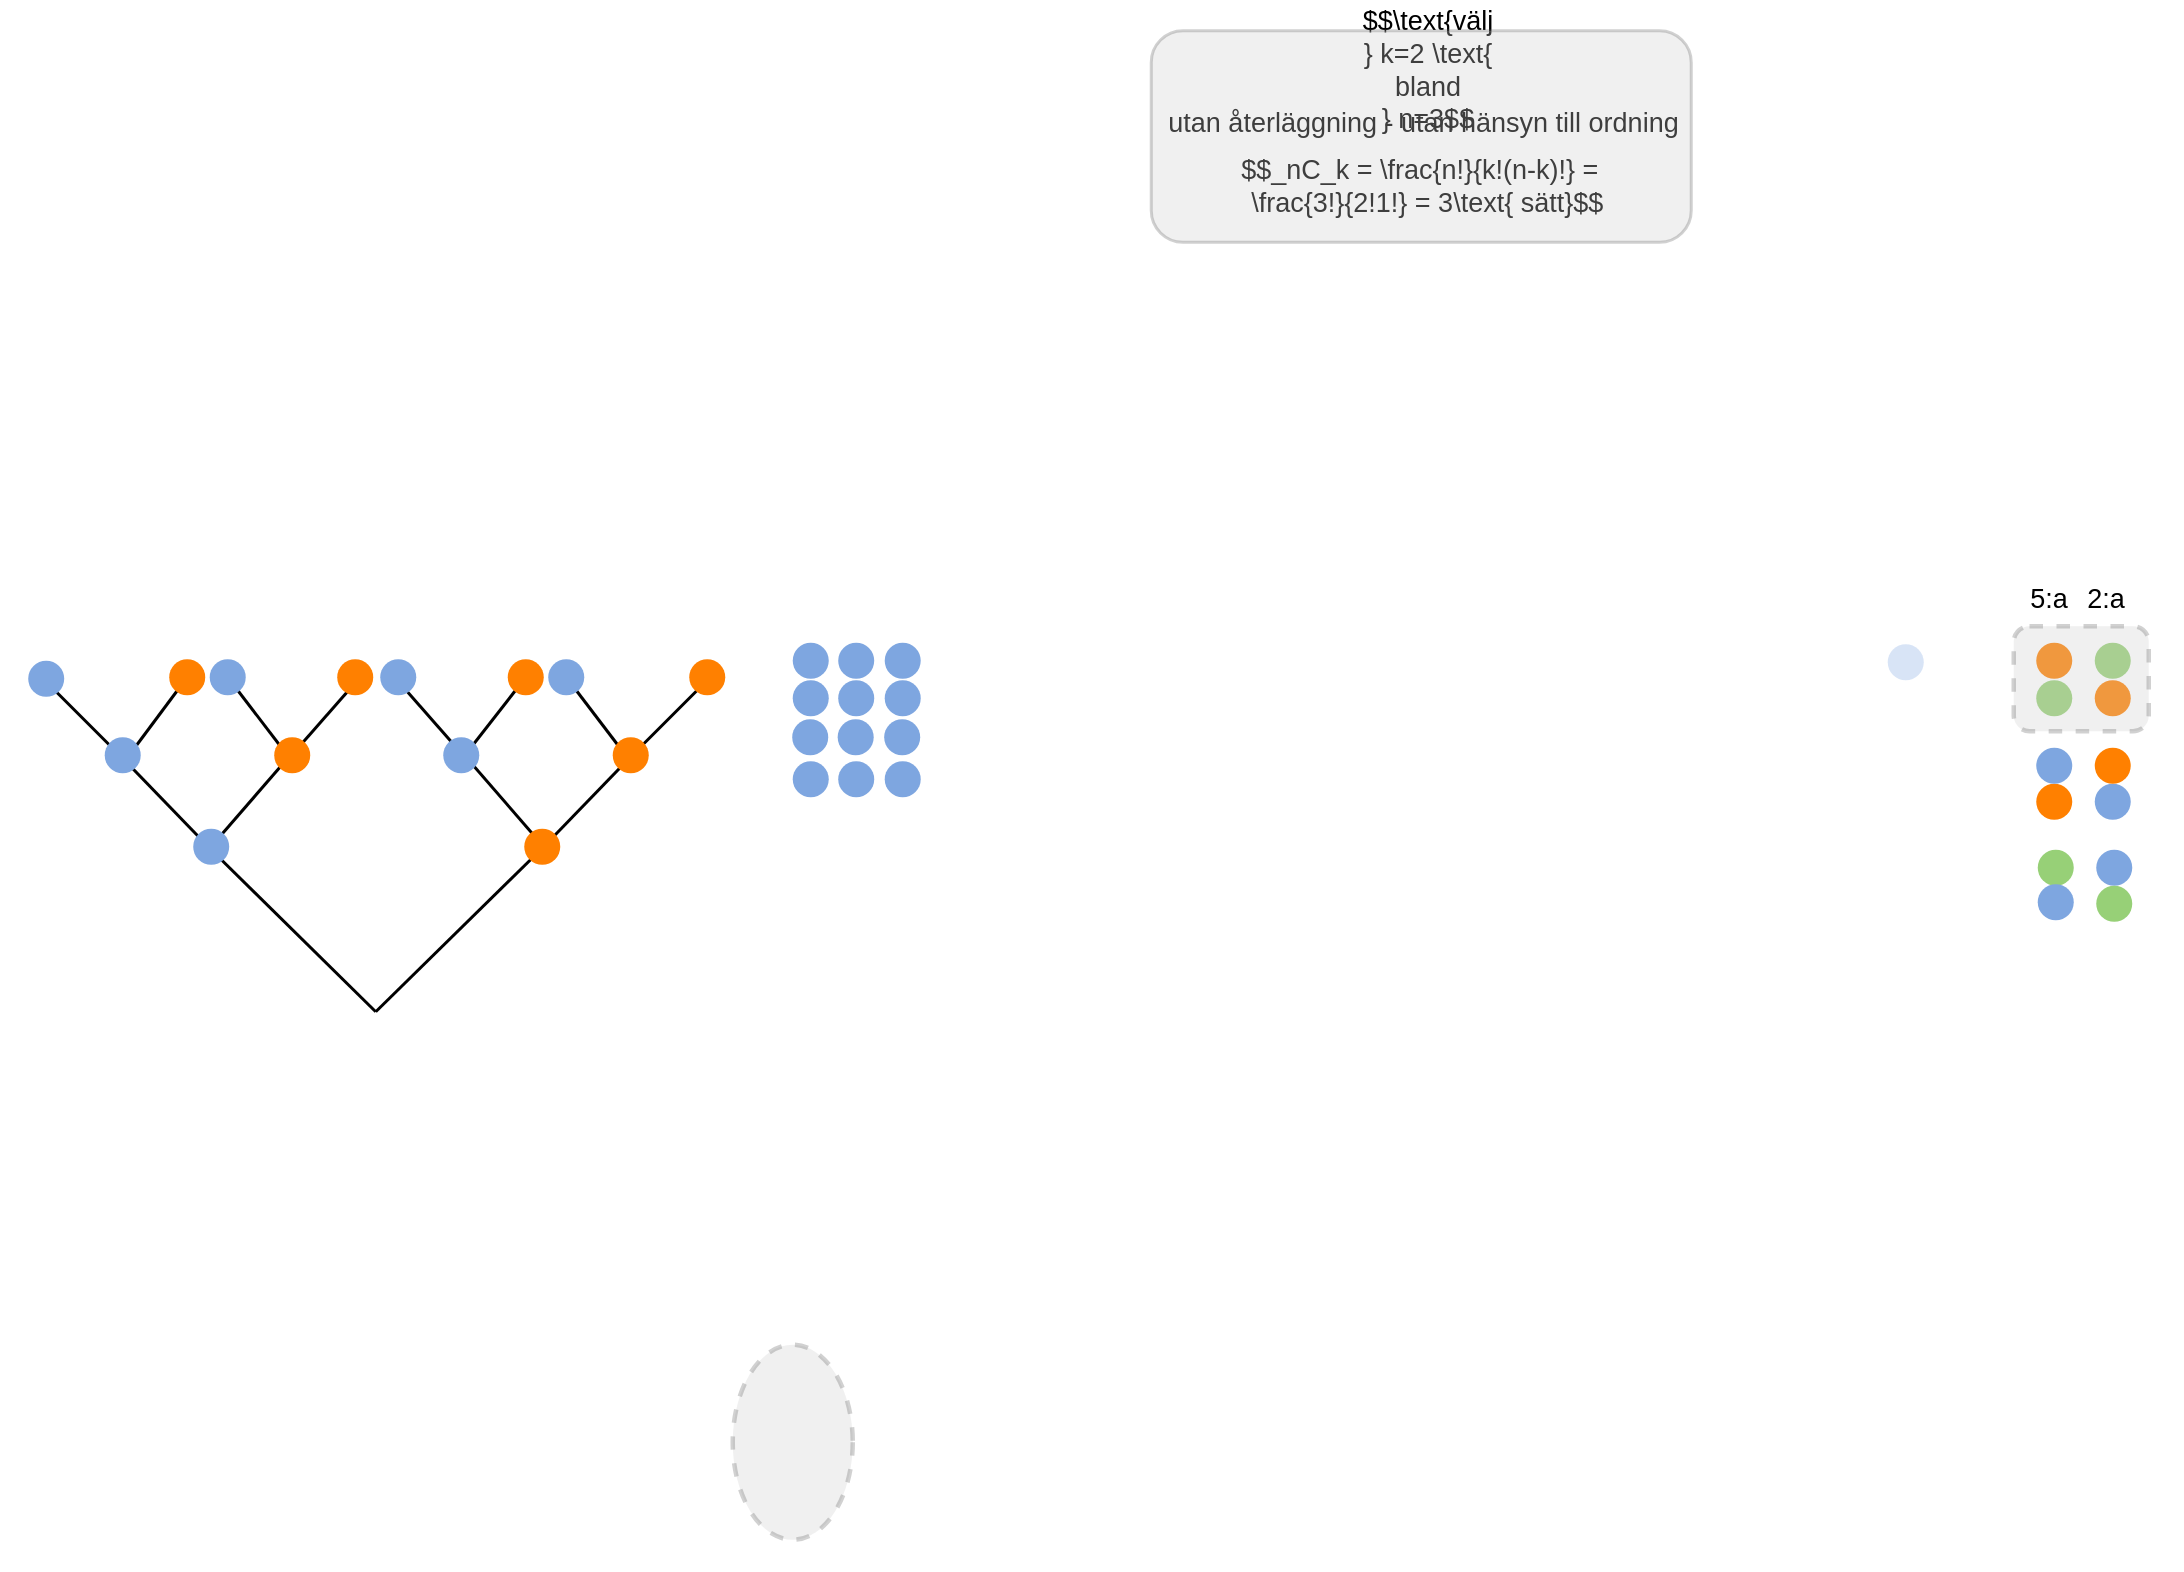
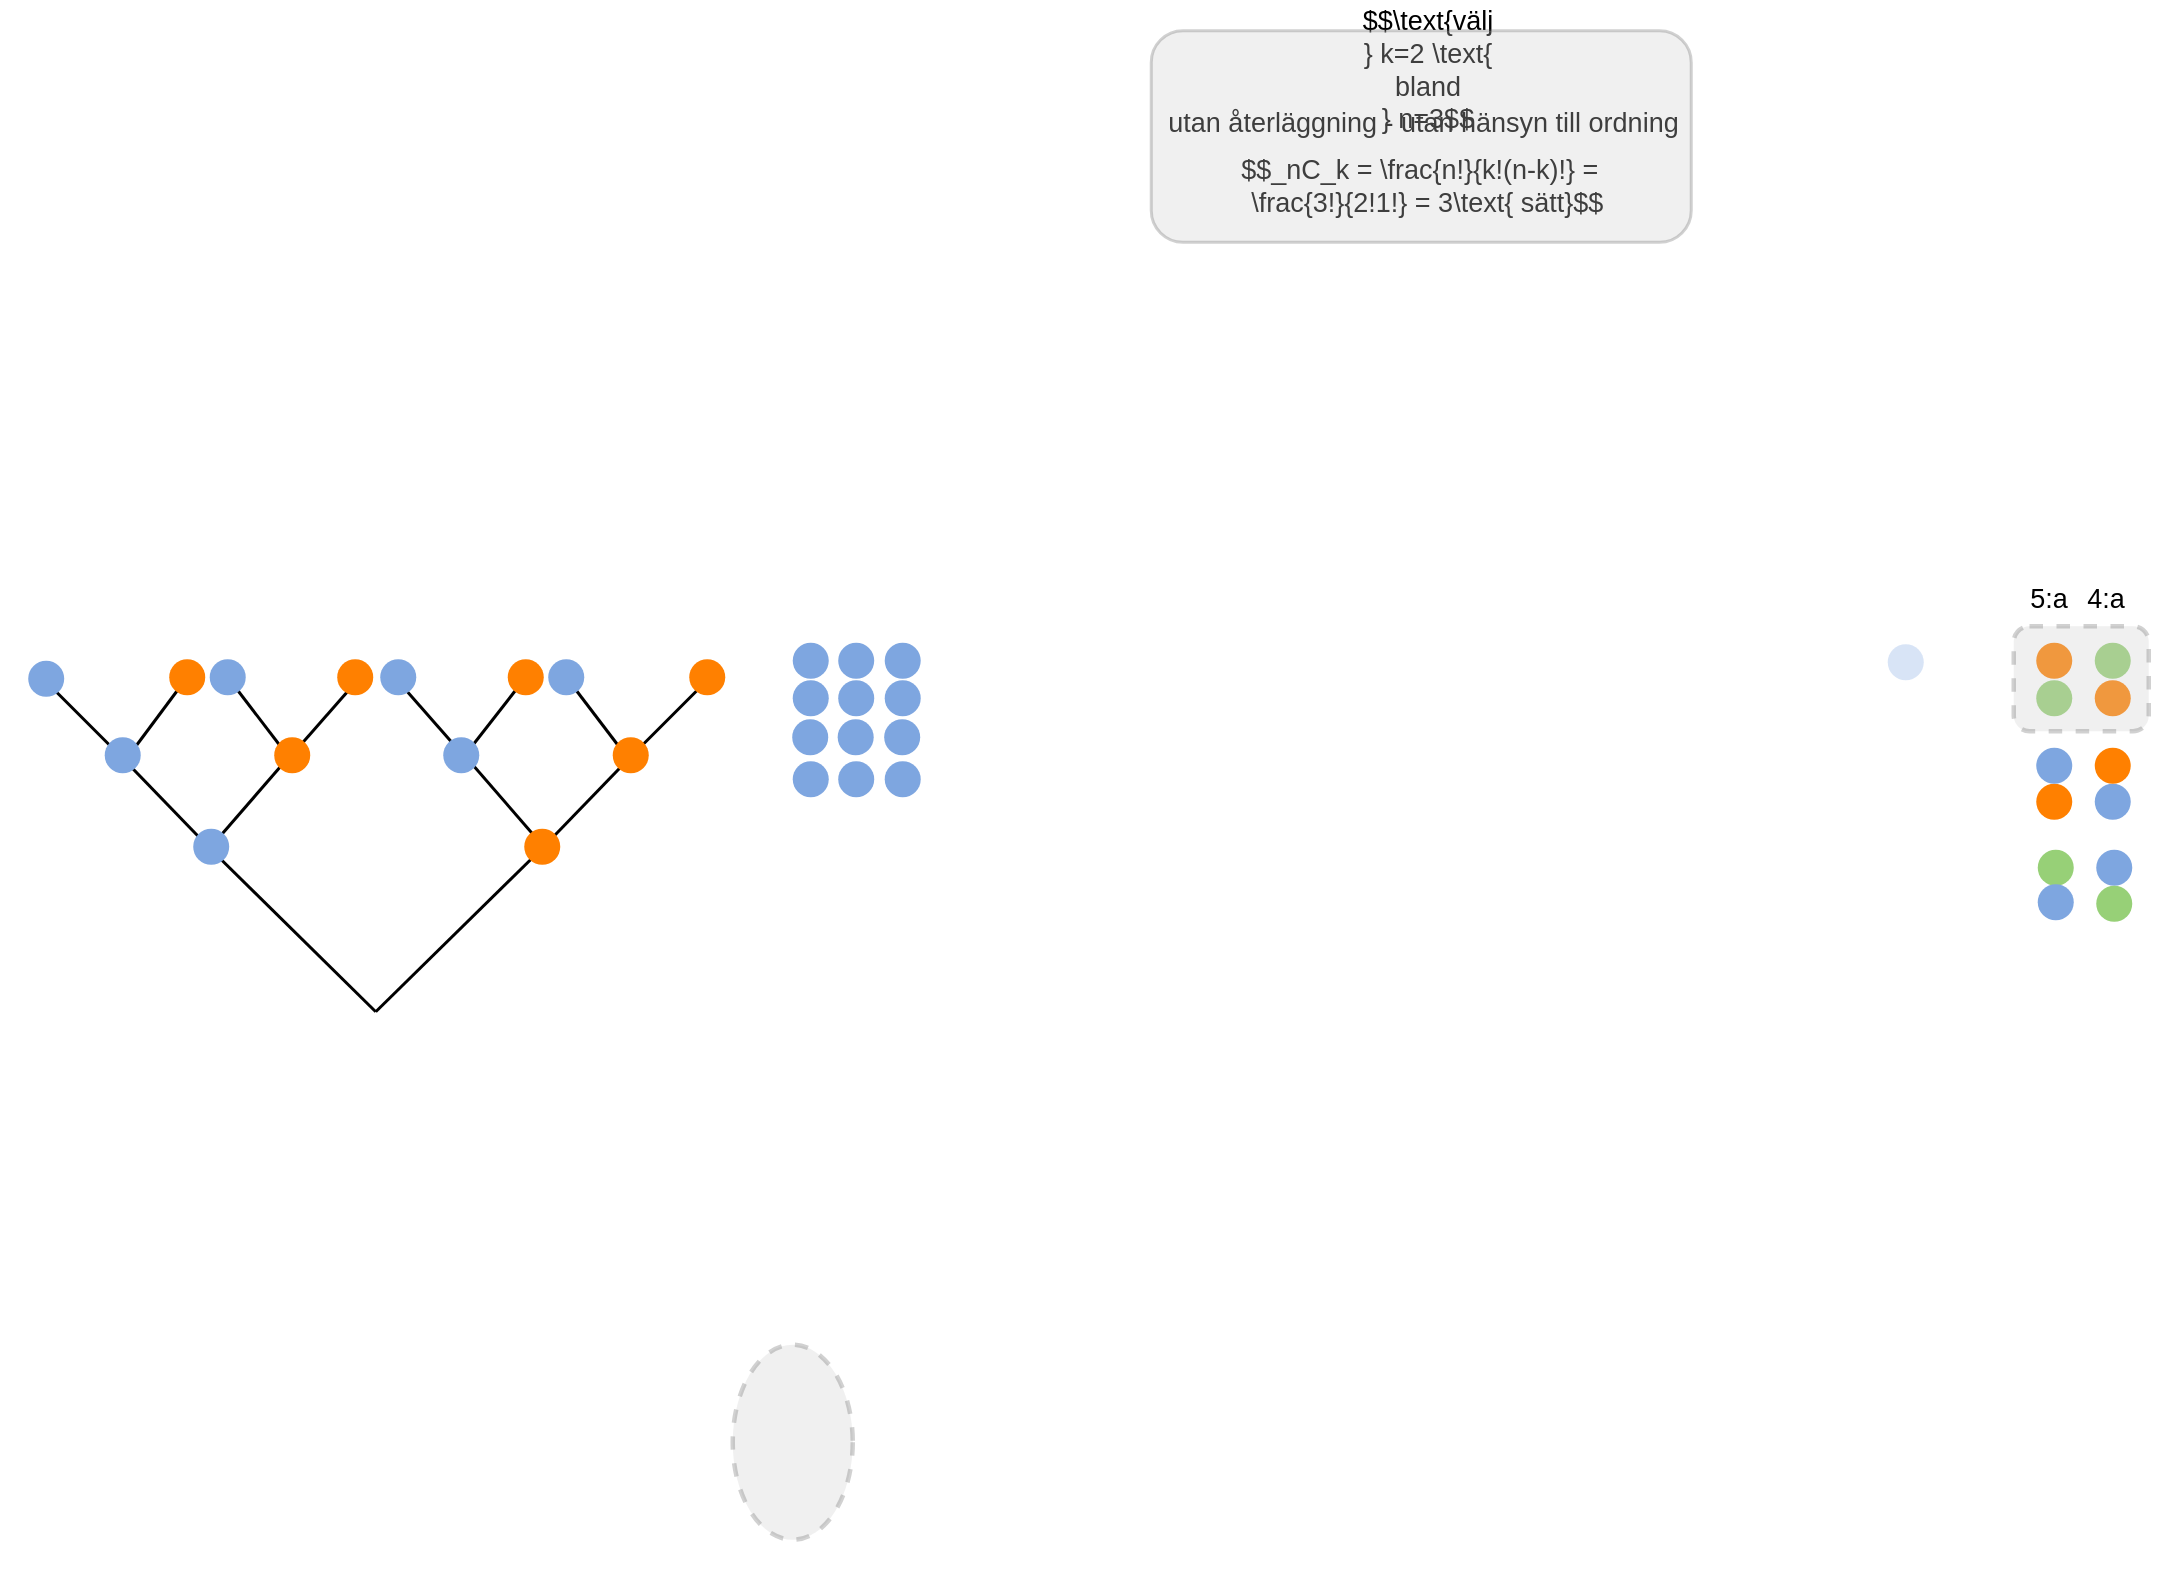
- <mxCell id="22" value="2:a" style="text;html=1;strokeColor=none;fillColor=none;align=center;verticalAlign=middle;whiteSpace=wrap;rounded=0;fontSize=18;" parent="1" vertex="1"><mxGeometry x="1374" y="384" width="60" height="30" as="geometry" /></mxCell>
+ <mxCell id="22" value="4:a" style="text;html=1;strokeColor=none;fillColor=none;align=center;verticalAlign=middle;whiteSpace=wrap;rounded=0;fontSize=18;" parent="1" vertex="1"><mxGeometry x="1374" y="384" width="60" height="30" as="geometry" /></mxCell>
